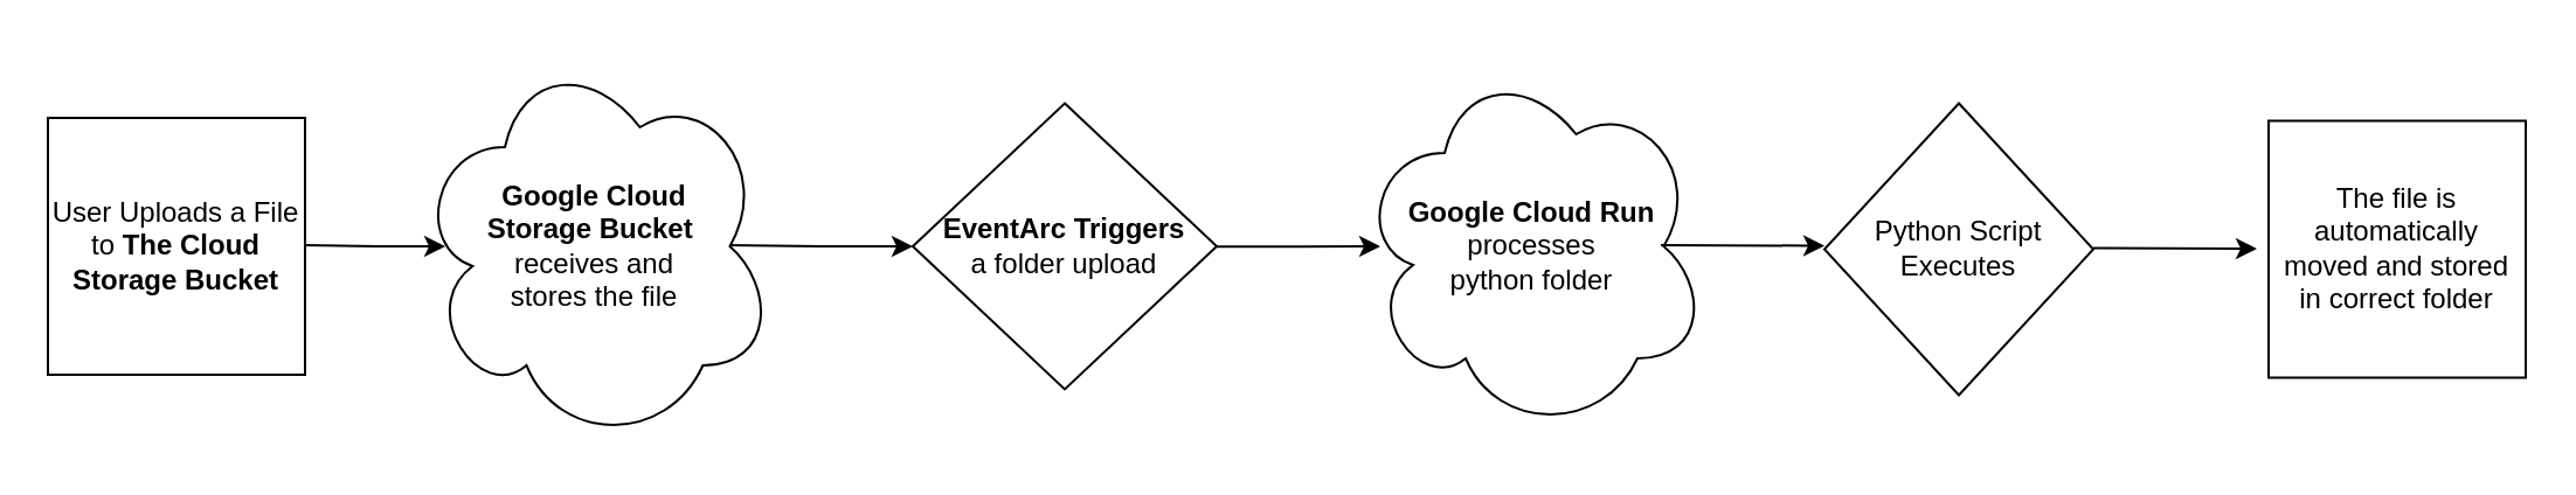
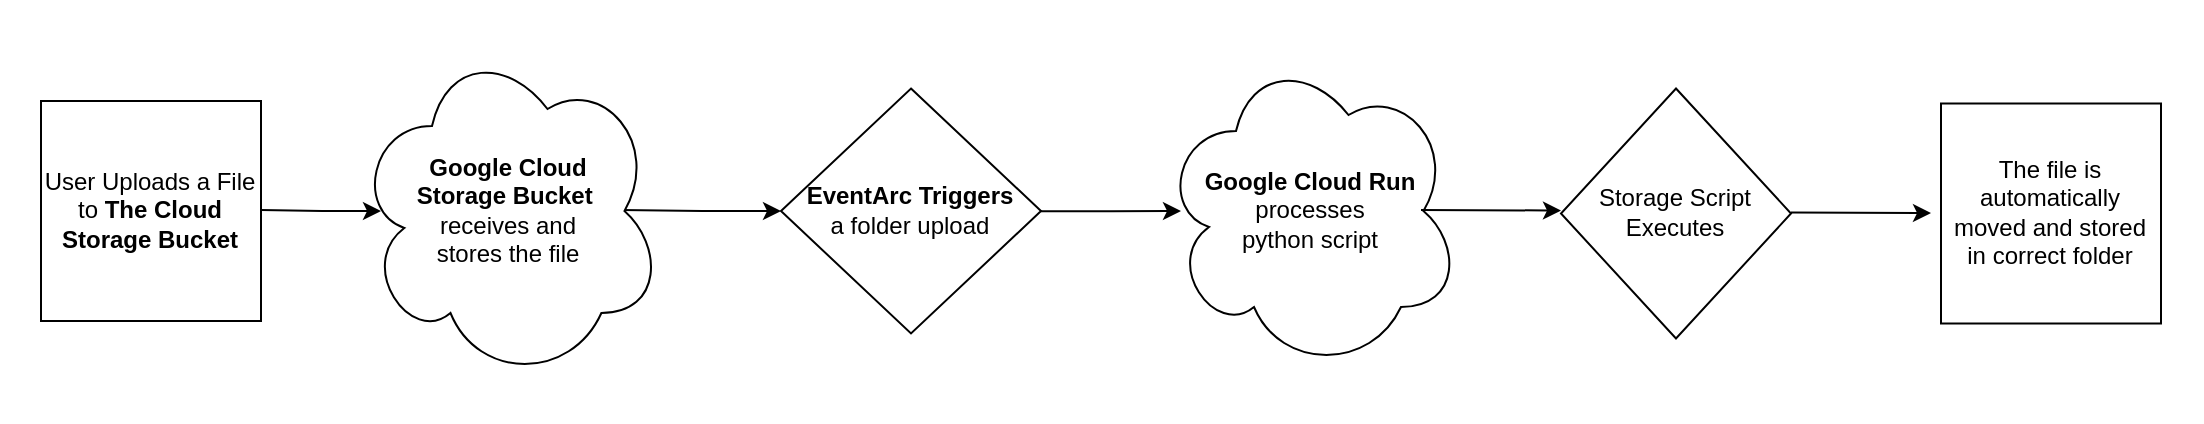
- <mxCell id="8" value="&lt;b&gt;Google Cloud Run&lt;/b&gt;&lt;div&gt;processes&lt;/div&gt;&lt;div&gt;python folder&lt;/div&gt;" style="ellipse;shape=cloud;whiteSpace=wrap;html=1;" vertex="1" parent="1"><mxGeometry x="580" y="25" width="150" height="160" as="geometry" /></mxCell>
+ <mxCell id="8" value="&lt;b&gt;Google Cloud Run&lt;/b&gt;&lt;div&gt;processes&lt;/div&gt;&lt;div&gt;python script&lt;/div&gt;" style="ellipse;shape=cloud;whiteSpace=wrap;html=1;" vertex="1" parent="1"><mxGeometry x="580" y="25" width="150" height="160" as="geometry" /></mxCell>
- <mxCell id="7" value="Python Script Executes" style="rhombus;whiteSpace=wrap;html=1;" vertex="1" parent="1"><mxGeometry x="780" y="43.75" width="115" height="125" as="geometry" /></mxCell>
+ <mxCell id="7" value="Storage Script Executes" style="rhombus;whiteSpace=wrap;html=1;" vertex="1" parent="1"><mxGeometry x="780" y="43.75" width="115" height="125" as="geometry" /></mxCell>
